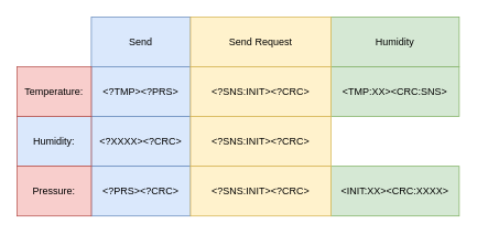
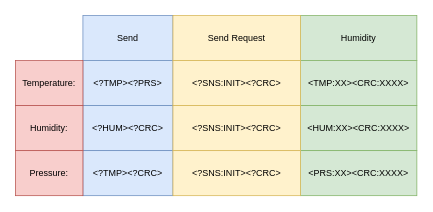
- <mxCell id="3" value="&amp;lt;TMP:XX&amp;gt;&amp;lt;CRC:SNS&amp;gt;" style="whiteSpace=wrap;html=1;fillColor=#d5e8d4;strokeColor=#82b366;" vertex="1" parent="1"><mxGeometry x="400" y="80" width="155" height="60" as="geometry" /></mxCell>
+ <mxCell id="3" value="&amp;lt;TMP:XX&amp;gt;&amp;lt;CRC:XXXX&amp;gt;" style="whiteSpace=wrap;html=1;fillColor=#d5e8d4;strokeColor=#82b366;" vertex="1" parent="1"><mxGeometry x="400" y="80" width="155" height="60" as="geometry" /></mxCell>
- <mxCell id="12" value="Humidity:" style="whiteSpace=wrap;html=1;fillColor=#dae8fc;strokeColor=#b85450;" vertex="1" parent="1"><mxGeometry x="20" y="140" width="90" height="60" as="geometry" /></mxCell>
+ <mxCell id="12" value="Humidity:" style="whiteSpace=wrap;html=1;fillColor=#f8cecc;strokeColor=#b85450;" vertex="1" parent="1"><mxGeometry x="20" y="140" width="90" height="60" as="geometry" /></mxCell>
- <mxCell id="4" value="&amp;lt;?XXXX&amp;gt;&amp;lt;?CRC&amp;gt;" style="whiteSpace=wrap;html=1;fillColor=#dae8fc;strokeColor=#6c8ebf;" vertex="1" parent="1"><mxGeometry x="110" y="140" width="120" height="60" as="geometry" /></mxCell>
+ <mxCell id="4" value="&amp;lt;?HUM&amp;gt;&amp;lt;?CRC&amp;gt;" style="whiteSpace=wrap;html=1;fillColor=#dae8fc;strokeColor=#6c8ebf;" vertex="1" parent="1"><mxGeometry x="110" y="140" width="120" height="60" as="geometry" /></mxCell>
+ <mxCell id="5" value="&amp;lt;HUM:XX&amp;gt;&amp;lt;CRC:XXXX&amp;gt;" style="whiteSpace=wrap;html=1;fillColor=#d5e8d4;strokeColor=#82b366;" vertex="1" parent="1"><mxGeometry x="400" y="140" width="155" height="60" as="geometry" /></mxCell>
- <mxCell id="6" value="&amp;lt;?PRS&amp;gt;&amp;lt;?CRC&amp;gt;" style="whiteSpace=wrap;html=1;fillColor=#dae8fc;strokeColor=#6c8ebf;" vertex="1" parent="1"><mxGeometry x="110" y="200" width="120" height="60" as="geometry" /></mxCell>
+ <mxCell id="6" value="&amp;lt;?TMP&amp;gt;&amp;lt;?CRC&amp;gt;" style="whiteSpace=wrap;html=1;fillColor=#dae8fc;strokeColor=#6c8ebf;" vertex="1" parent="1"><mxGeometry x="110" y="200" width="120" height="60" as="geometry" /></mxCell>
- <mxCell id="7" value="&amp;lt;INIT:XX&amp;gt;&amp;lt;CRC:XXXX&amp;gt;" style="whiteSpace=wrap;html=1;fillColor=#d5e8d4;strokeColor=#82b366;" vertex="1" parent="1"><mxGeometry x="400" y="200" width="155" height="60" as="geometry" /></mxCell>
+ <mxCell id="7" value="&amp;lt;PRS:XX&amp;gt;&amp;lt;CRC:XXXX&amp;gt;" style="whiteSpace=wrap;html=1;fillColor=#d5e8d4;strokeColor=#82b366;" vertex="1" parent="1"><mxGeometry x="400" y="200" width="155" height="60" as="geometry" /></mxCell>
